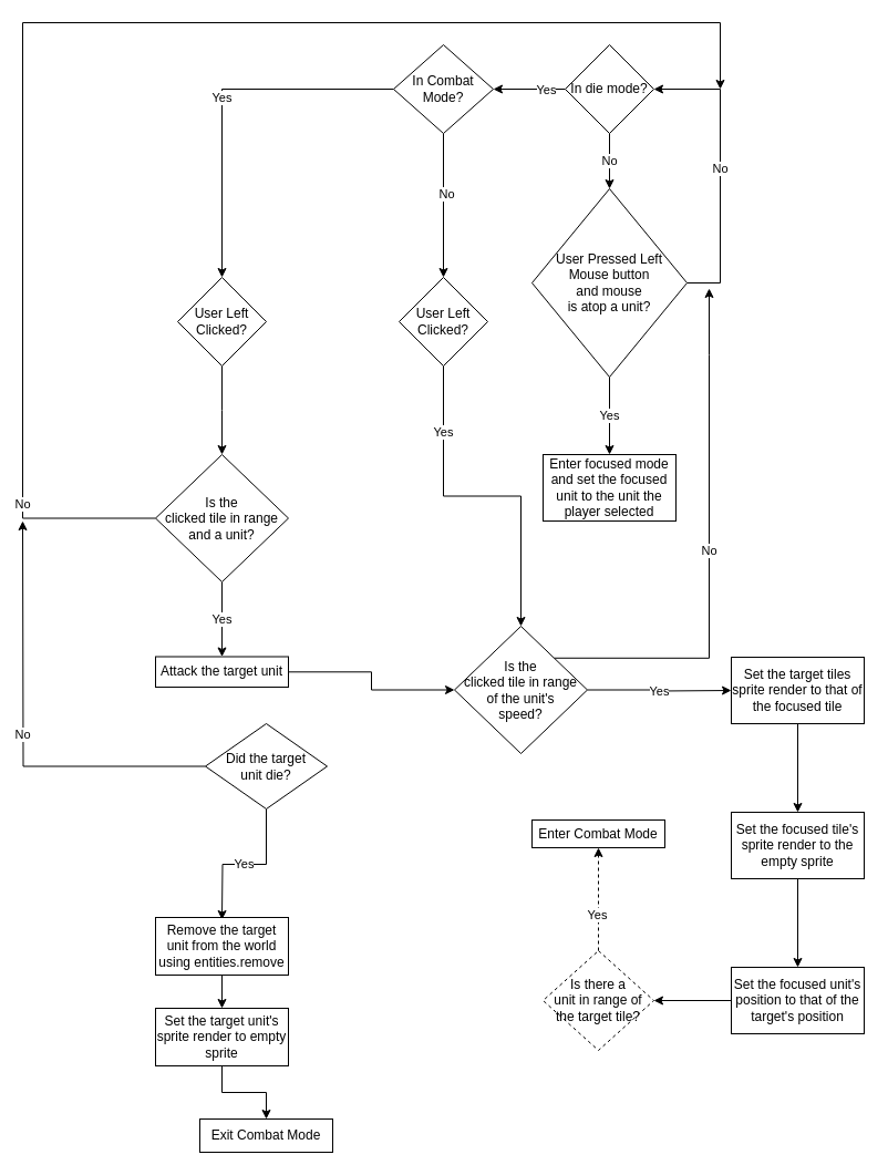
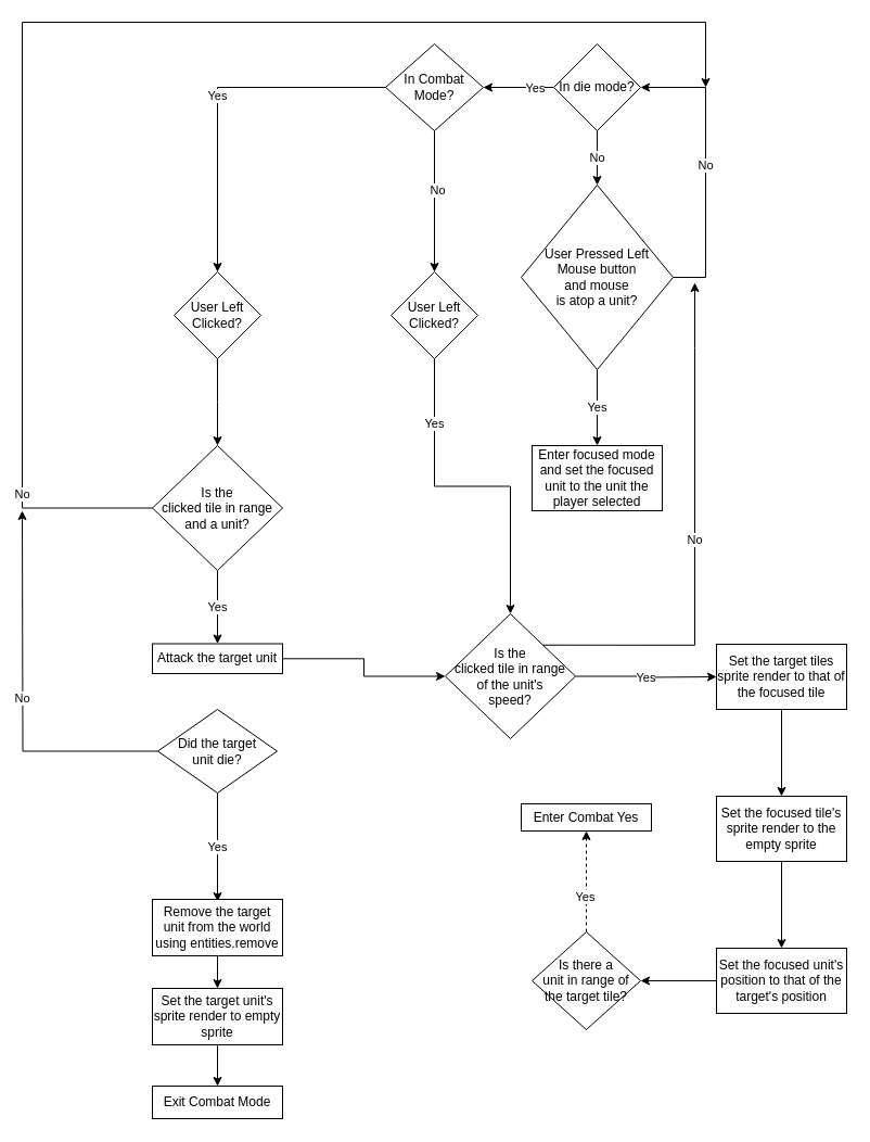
- <mxCell id="38" value="&lt;div&gt;Did the target&lt;/div&gt;&lt;div&gt;unit die?&lt;/div&gt;" style="rhombus;whiteSpace=wrap;html=1;" vertex="1" parent="1"><mxGeometry x="185" y="653" width="110" height="77" as="geometry" /></mxCell>
+ <mxCell id="38" value="&lt;div&gt;Did the target&lt;/div&gt;&lt;div&gt;unit die?&lt;/div&gt;" style="rhombus;whiteSpace=wrap;html=1;" vertex="1" parent="1"><mxGeometry x="145" y="653" width="110" height="77" as="geometry" /></mxCell>
- <mxCell id="23" value="Enter Combat Mode" style="rounded=0;whiteSpace=wrap;html=1;" vertex="1" parent="1"><mxGeometry x="480" y="740" width="120" height="25" as="geometry" /></mxCell>
+ <mxCell id="23" value="Enter Combat Yes" style="rounded=0;whiteSpace=wrap;html=1;" vertex="1" parent="1"><mxGeometry x="480" y="740" width="120" height="25" as="geometry" /></mxCell>
- <mxCell id="28" value="&lt;div&gt;Is there a &lt;br&gt;&lt;/div&gt;&lt;div&gt;unit in range of the target tile?&lt;br&gt;&lt;/div&gt;" style="rhombus;whiteSpace=wrap;html=1;dashed=1;" vertex="1" parent="1"><mxGeometry x="490" y="858" width="100" height="90" as="geometry" /></mxCell>
+ <mxCell id="28" value="&lt;div&gt;Is there a &lt;br&gt;&lt;/div&gt;&lt;div&gt;unit in range of the target tile?&lt;br&gt;&lt;/div&gt;" style="rhombus;whiteSpace=wrap;html=1;" vertex="1" parent="1"><mxGeometry x="490" y="858" width="100" height="90" as="geometry" /></mxCell>
- <mxCell id="39" value="Exit Combat Mode" style="rounded=0;whiteSpace=wrap;html=1;" vertex="1" parent="1"><mxGeometry x="180" y="1010" width="120" height="30" as="geometry" /></mxCell>
+ <mxCell id="39" value="Exit Combat Mode" style="rounded=0;whiteSpace=wrap;html=1;" vertex="1" parent="1"><mxGeometry x="140" y="1000" width="120" height="30" as="geometry" /></mxCell>
